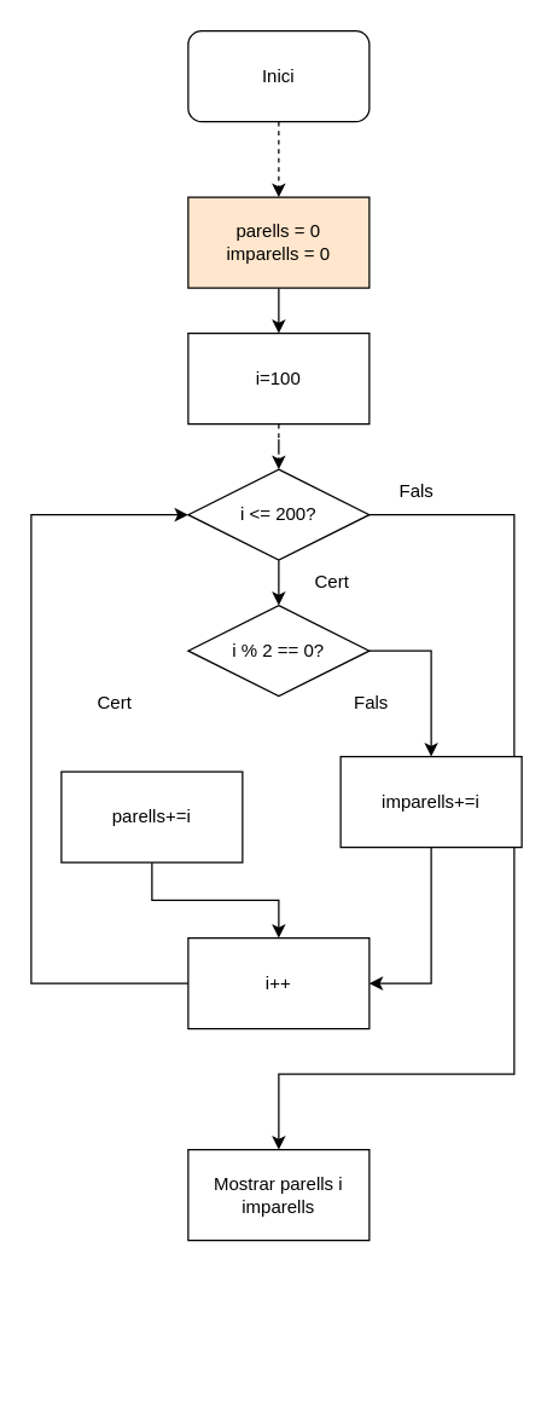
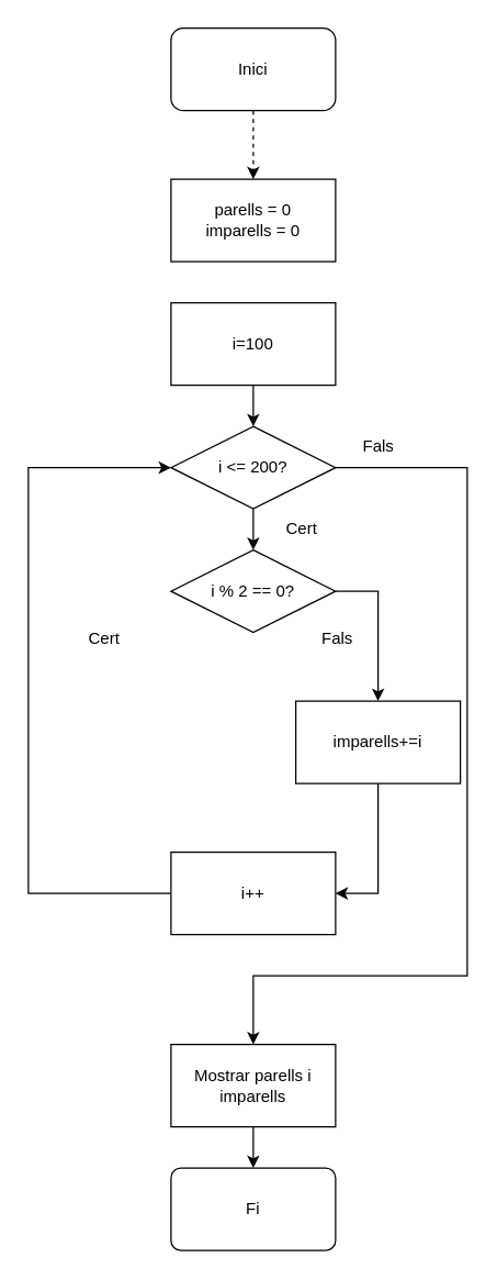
- <mxCell id="21" value="parells = 0&lt;br&gt;imparells = 0" style="rounded=0;whiteSpace=wrap;html=1;fillColor=#ffe6cc;" vertex="1" parent="1"><mxGeometry x="124" y="130" width="120" height="60" as="geometry" /></mxCell>
+ <mxCell id="21" value="parells = 0&lt;br&gt;imparells = 0" style="rounded=0;whiteSpace=wrap;html=1;" vertex="1" parent="1"><mxGeometry x="124" y="130" width="120" height="60" as="geometry" /></mxCell>
- <mxCell id="20" style="edgeStyle=orthogonalEdgeStyle;rounded=0;orthogonalLoop=1;jettySize=auto;html=1;exitX=0.5;exitY=1;exitDx=0;exitDy=0;entryX=0.5;entryY=0;entryDx=0;entryDy=0;" edge="1" parent="1" source="21" target="6"><mxGeometry relative="1" as="geometry" /></mxCell>
- <mxCell id="5" style="edgeStyle=orthogonalEdgeStyle;rounded=0;orthogonalLoop=1;jettySize=auto;html=1;entryX=0.5;entryY=0;entryDx=0;entryDy=0;dashed=1;" edge="1" parent="1" source="6" target="11"><mxGeometry relative="1" as="geometry"><mxPoint x="184" y="310" as="targetPoint" /></mxGeometry></mxCell>
+ <mxCell id="5" style="edgeStyle=orthogonalEdgeStyle;rounded=0;orthogonalLoop=1;jettySize=auto;html=1;entryX=0.5;entryY=0;entryDx=0;entryDy=0;" edge="1" parent="1" source="6" target="11"><mxGeometry relative="1" as="geometry"><mxPoint x="184" y="310" as="targetPoint" /></mxGeometry></mxCell>
- <mxCell id="23" value="imparells+=i" style="rounded=0;whiteSpace=wrap;html=1;" vertex="1" parent="1"><mxGeometry x="225" y="500" width="120" height="60" as="geometry" /></mxCell>
+ <mxCell id="23" value="imparells+=i" style="rounded=0;whiteSpace=wrap;html=1;" vertex="1" parent="1"><mxGeometry x="215" y="510" width="120" height="60" as="geometry" /></mxCell>
- <mxCell id="15" value="parells+=i" style="rounded=0;whiteSpace=wrap;html=1;" vertex="1" parent="1"><mxGeometry x="40" y="510" width="120" height="60" as="geometry" /></mxCell>
- <mxCell id="14" style="edgeStyle=orthogonalEdgeStyle;rounded=0;orthogonalLoop=1;jettySize=auto;html=1;exitX=0.5;exitY=1;exitDx=0;exitDy=0;entryX=0.5;entryY=0;entryDx=0;entryDy=0;" edge="1" parent="1" source="15" target="13"><mxGeometry relative="1" as="geometry" /></mxCell>
+ <mxCell id="24" value="" style="edgeStyle=orthogonalEdgeStyle;rounded=0;orthogonalLoop=1;jettySize=auto;html=1;" edge="1" parent="1" source="25" target="4"><mxGeometry relative="1" as="geometry" /></mxCell>
+ <mxCell id="4" value="Fi" style="whiteSpace=wrap;html=1;rounded=1;arcSize=12;" vertex="1" parent="1"><mxGeometry x="124" y="850" width="120" height="60" as="geometry" /></mxCell>
